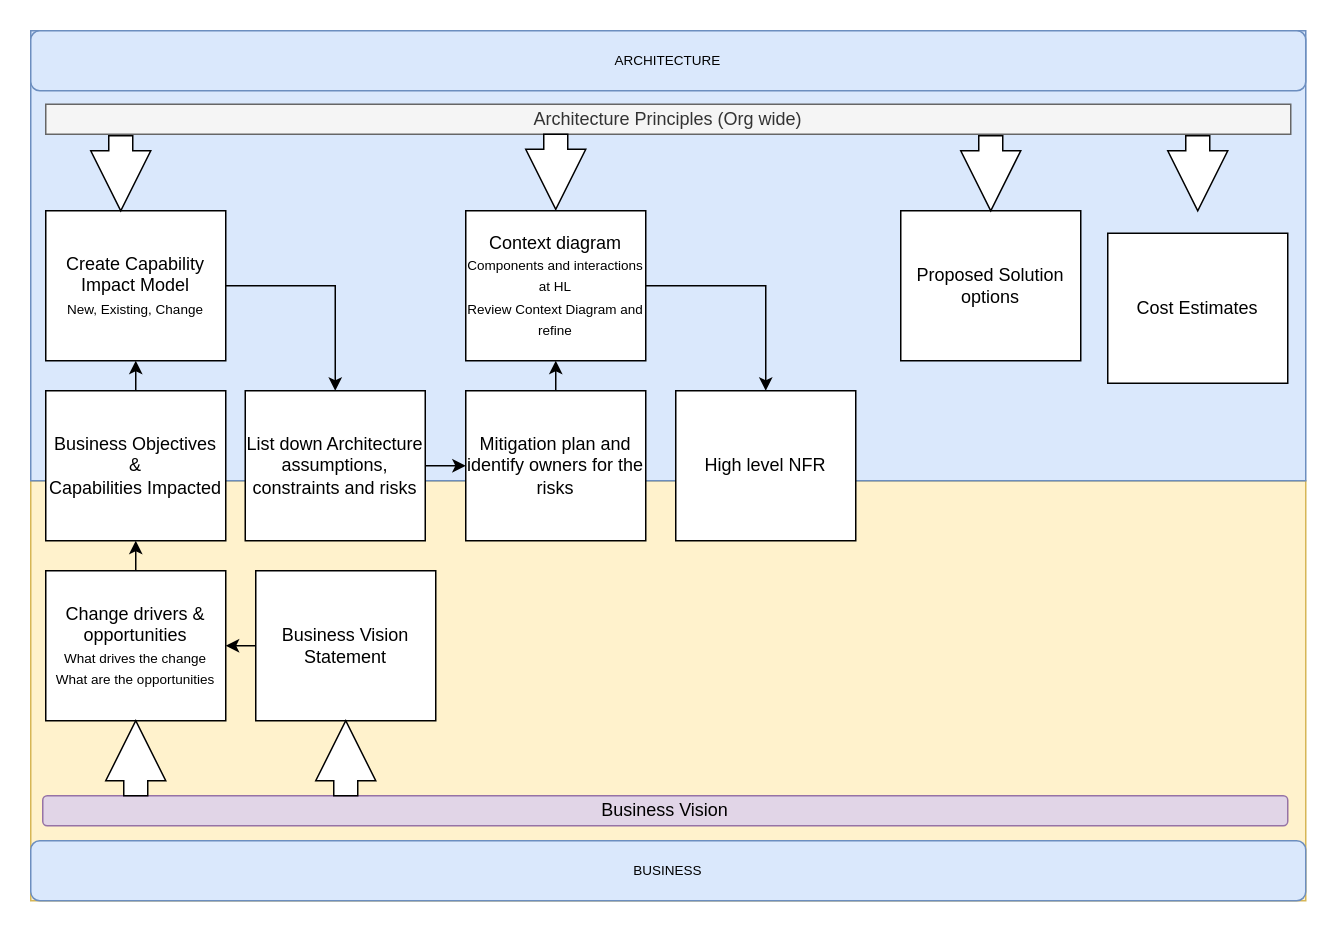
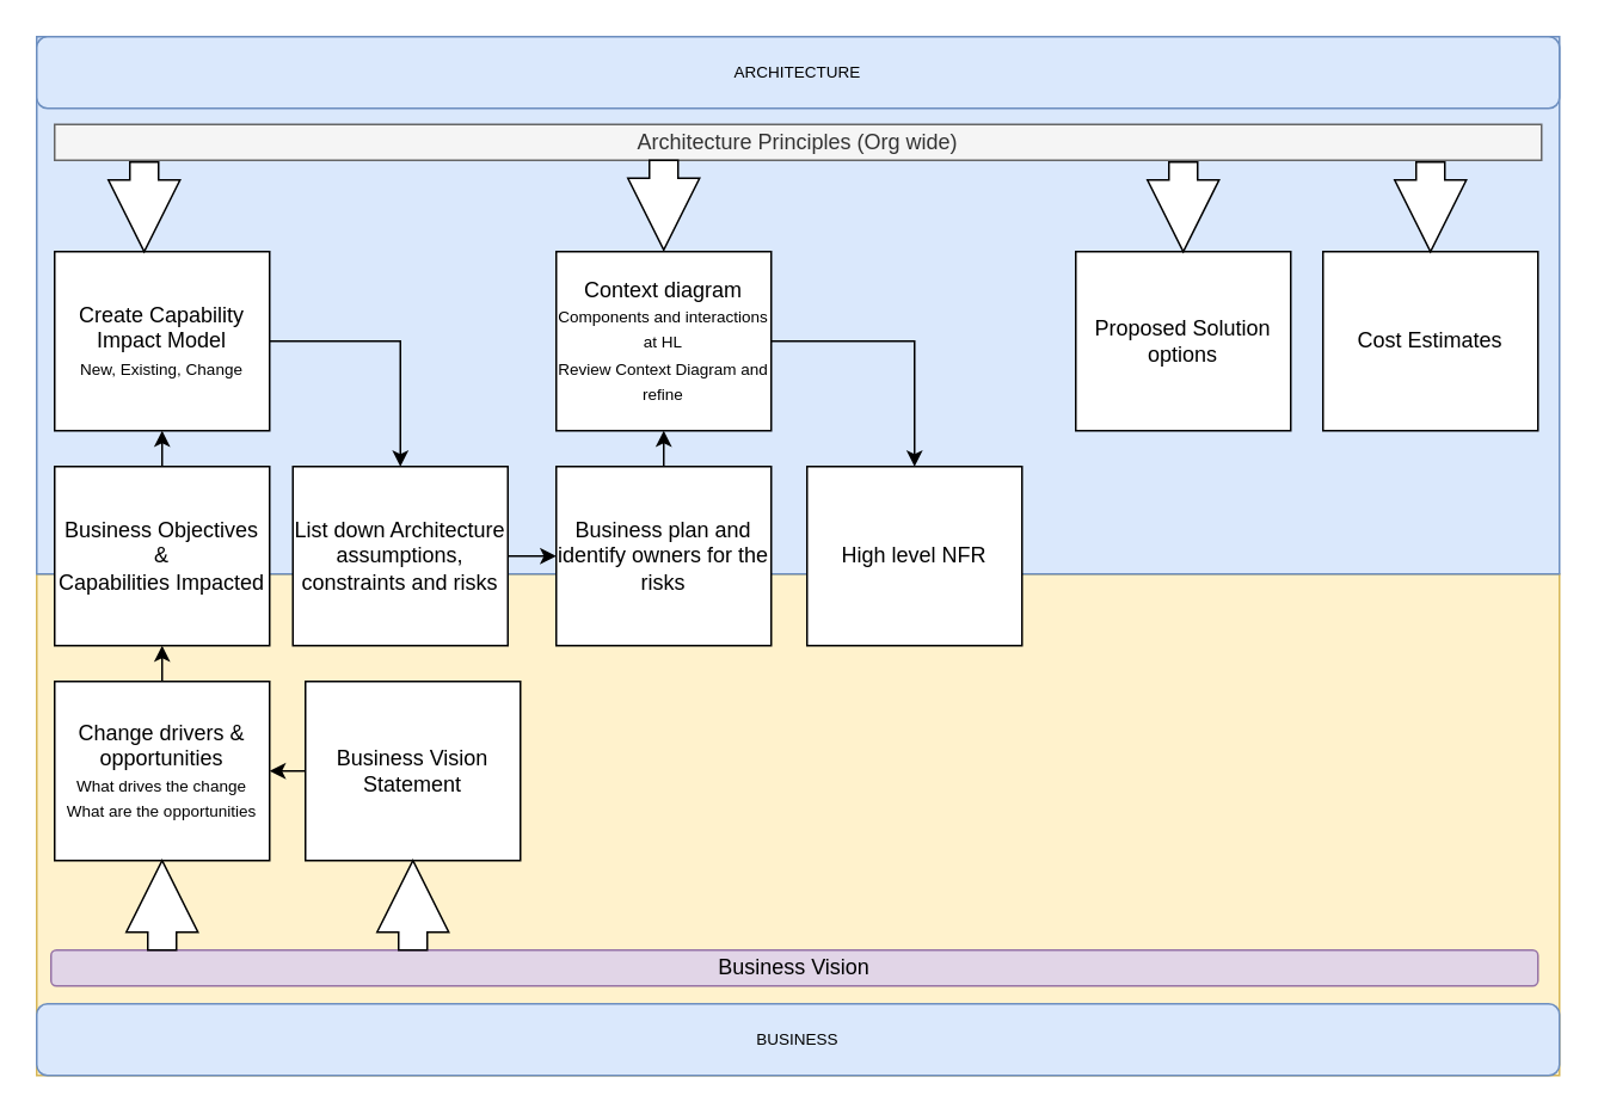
- <mxCell id="20" value="Cost Estimates" style="rounded=0;whiteSpace=wrap;html=1;" vertex="1" parent="1"><mxGeometry x="738" y="155" width="120" height="100" as="geometry" /></mxCell>
+ <mxCell id="20" value="Cost Estimates" style="rounded=0;whiteSpace=wrap;html=1;" vertex="1" parent="1"><mxGeometry x="738" y="140" width="120" height="100" as="geometry" /></mxCell>
- <mxCell id="15" value="Mitigation plan and identify owners for the risks" style="rounded=0;whiteSpace=wrap;html=1;" vertex="1" parent="1"><mxGeometry x="310" y="260" width="120" height="100" as="geometry" /></mxCell>
+ <mxCell id="15" value="Business plan and identify owners for the risks" style="rounded=0;whiteSpace=wrap;html=1;" vertex="1" parent="1"><mxGeometry x="310" y="260" width="120" height="100" as="geometry" /></mxCell>
